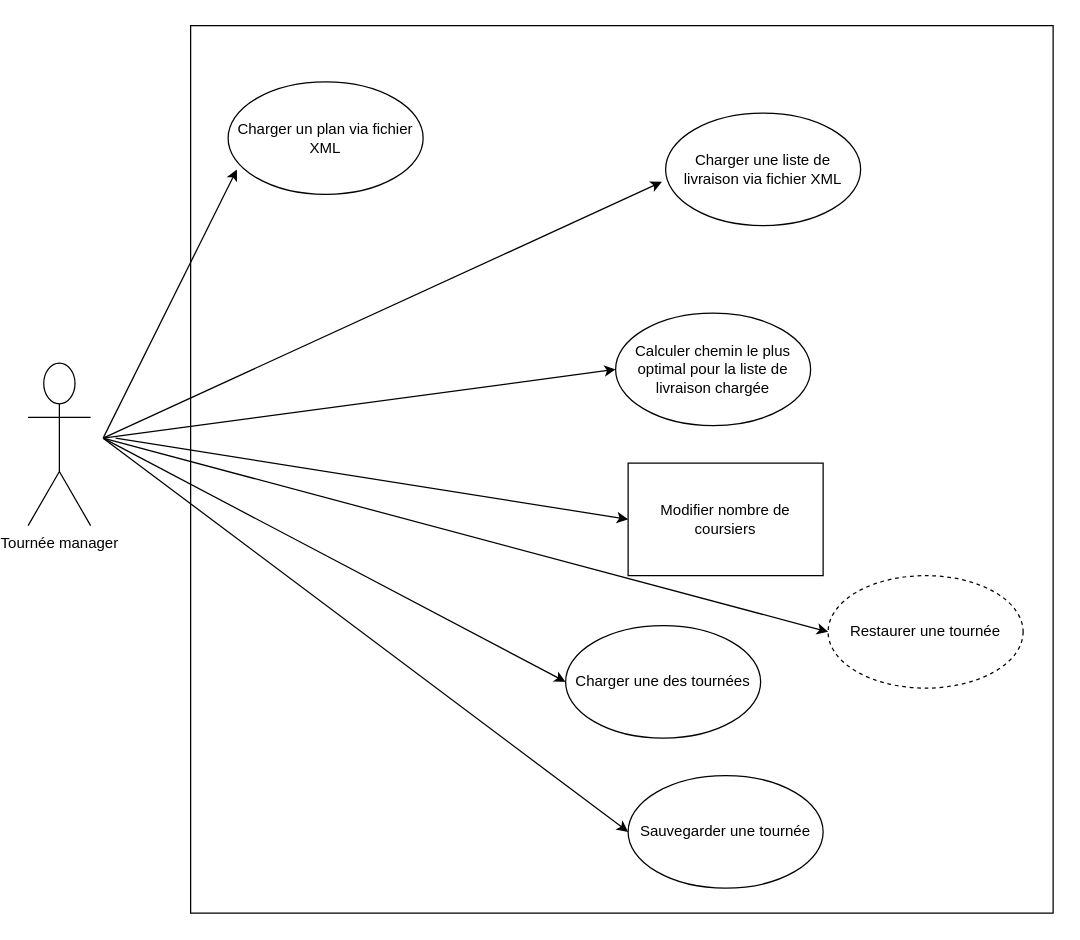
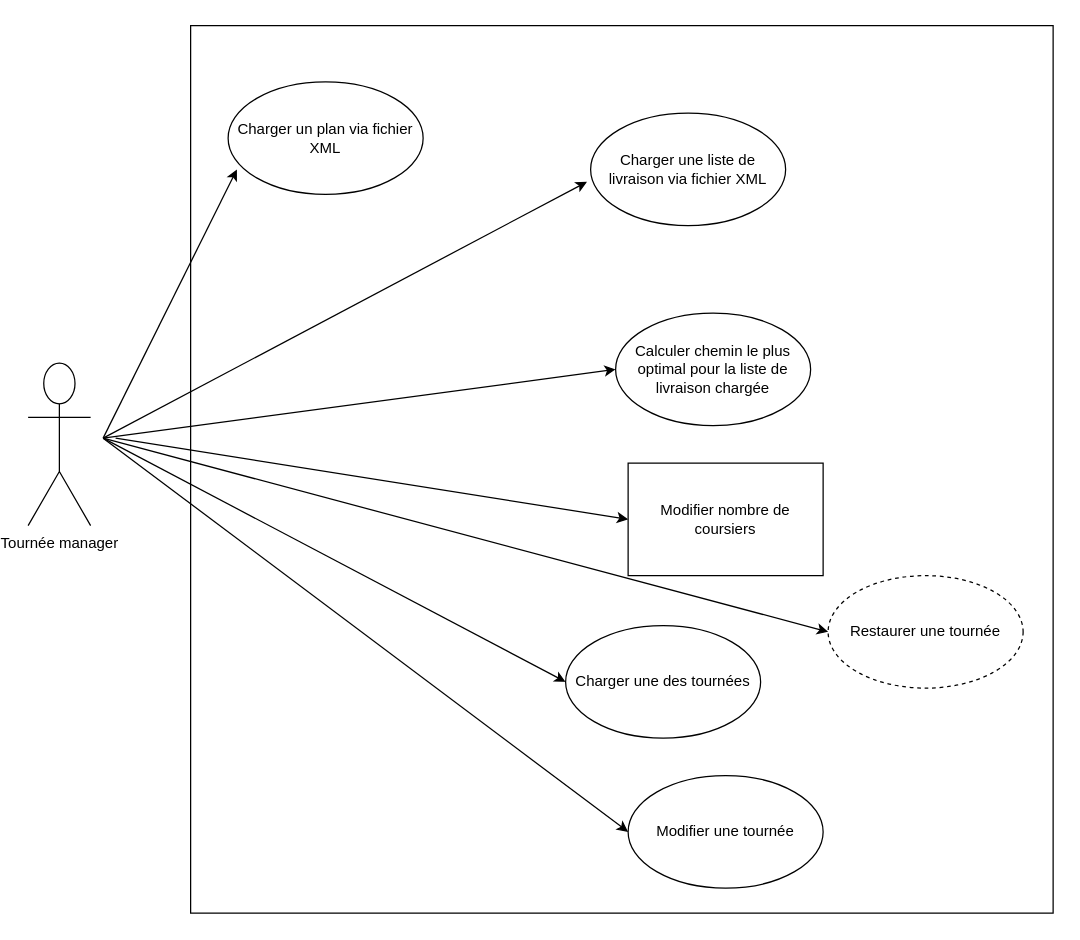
- <mxCell id="6" value="Charger une liste de livraison via fichier XML" style="ellipse;whiteSpace=wrap;html=1;" parent="1" vertex="1"><mxGeometry x="530" y="90" width="156" height="90" as="geometry" /></mxCell>
+ <mxCell id="6" value="Charger une liste de livraison via fichier XML" style="ellipse;whiteSpace=wrap;html=1;" parent="1" vertex="1"><mxGeometry x="470" y="90" width="156" height="90" as="geometry" /></mxCell>
- <mxCell id="14" value="&lt;div&gt;Sauvegarder une tournée&lt;/div&gt;" style="ellipse;whiteSpace=wrap;html=1;" parent="1" vertex="1"><mxGeometry x="500" y="620" width="156" height="90" as="geometry" /></mxCell>
+ <mxCell id="14" value="&lt;div&gt;Modifier une tournée&lt;/div&gt;" style="ellipse;whiteSpace=wrap;html=1;" parent="1" vertex="1"><mxGeometry x="500" y="620" width="156" height="90" as="geometry" /></mxCell>
